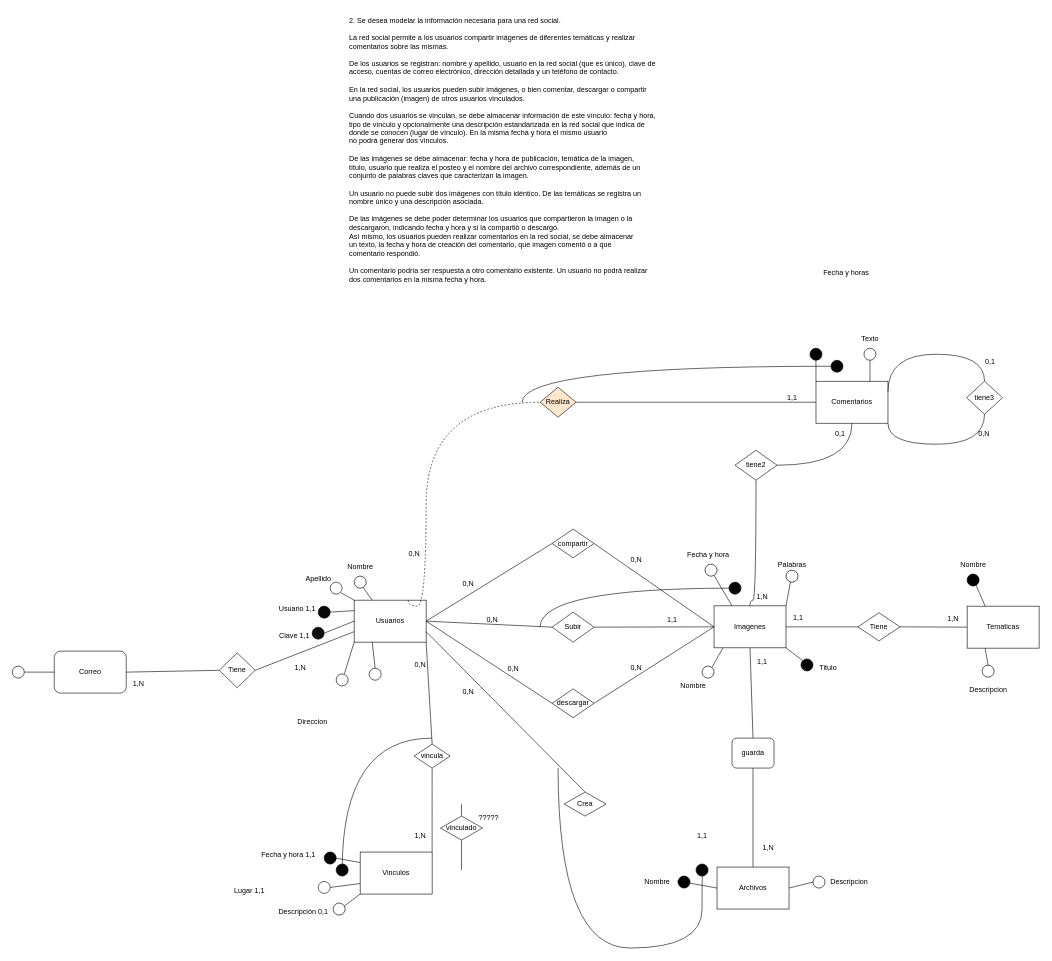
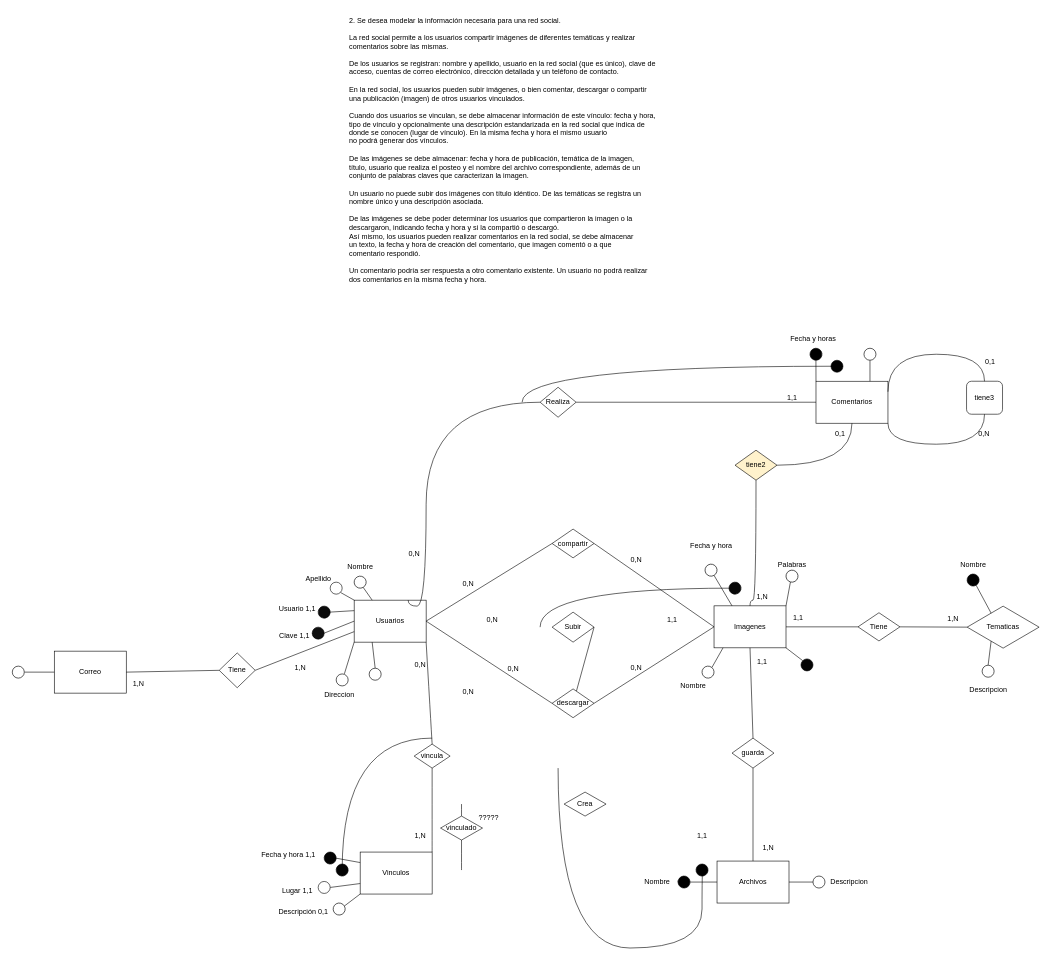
- <mxCell id="84" value="Fecha y horas" style="text;html=1;align=center;verticalAlign=middle;resizable=0;points=[];autosize=1;strokeColor=none;fillColor=none;" parent="1" vertex="1"><mxGeometry x="1360" y="440" width="100" height="30" as="geometry" /></mxCell>
+ <mxCell id="84" value="Fecha y horas" style="text;html=1;align=center;verticalAlign=middle;resizable=0;points=[];autosize=1;strokeColor=none;fillColor=none;" parent="1" vertex="1"><mxGeometry x="1305" y="550" width="100" height="30" as="geometry" /></mxCell>
- <mxCell id="77" value="Texto" style="text;html=1;align=center;verticalAlign=middle;resizable=0;points=[];autosize=1;strokeColor=none;fillColor=none;" parent="1" vertex="1"><mxGeometry x="1425" y="550" width="50" height="30" as="geometry" /></mxCell>
- <mxCell id="88" value="tiene3" style="rhombus;whiteSpace=wrap;html=1;" parent="1" vertex="1"><mxGeometry x="1611" y="635" width="60" height="55" as="geometry" /></mxCell>
+ <mxCell id="88" value="tiene3" style="whiteSpace=wrap;html=1;rounded=1;" parent="1" vertex="1"><mxGeometry x="1611" y="635" width="60" height="55" as="geometry" /></mxCell>
- <mxCell id="85" value="Realiza" style="rhombus;whiteSpace=wrap;html=1;fillColor=#ffe6cc;" parent="1" vertex="1"><mxGeometry x="900" y="645" width="60" height="50" as="geometry" /></mxCell>
+ <mxCell id="85" value="Realiza" style="rhombus;whiteSpace=wrap;html=1;" parent="1" vertex="1"><mxGeometry x="900" y="645" width="60" height="50" as="geometry" /></mxCell>
- <mxCell id="79" value="tiene2" style="rhombus;whiteSpace=wrap;html=1;" parent="1" vertex="1"><mxGeometry x="1225" y="750" width="70" height="50" as="geometry" /></mxCell>
+ <mxCell id="79" value="tiene2" style="rhombus;whiteSpace=wrap;html=1;fillColor=#fff2cc;" parent="1" vertex="1"><mxGeometry x="1225" y="750" width="70" height="50" as="geometry" /></mxCell>
- <mxCell id="86" value="" style="endArrow=none;html=1;rounded=0;entryX=0;entryY=0.5;entryDx=0;entryDy=0;exitX=0.75;exitY=0;exitDx=0;exitDy=0;edgeStyle=orthogonalEdgeStyle;curved=1;dashed=1;" parent="1" source="3" target="85" edge="1"><mxGeometry width="50" height="50" relative="1" as="geometry"><mxPoint x="790" y="870" as="sourcePoint" /><mxPoint x="840" y="820" as="targetPoint" /><Array as="points"><mxPoint x="710" y="1010" /><mxPoint x="710" y="670" /></Array></mxGeometry></mxCell>
+ <mxCell id="86" value="" style="endArrow=none;html=1;rounded=0;entryX=0;entryY=0.5;entryDx=0;entryDy=0;exitX=0.75;exitY=0;exitDx=0;exitDy=0;edgeStyle=orthogonalEdgeStyle;curved=1;" parent="1" source="3" target="85" edge="1"><mxGeometry width="50" height="50" relative="1" as="geometry"><mxPoint x="790" y="870" as="sourcePoint" /><mxPoint x="840" y="820" as="targetPoint" /><Array as="points"><mxPoint x="710" y="1010" /><mxPoint x="710" y="670" /></Array></mxGeometry></mxCell>
- <mxCell id="25" value="Fecha y hora" style="text;html=1;align=center;verticalAlign=middle;resizable=0;points=[];autosize=1;strokeColor=none;fillColor=none;" parent="1" vertex="1"><mxGeometry x="1135" y="910" width="90" height="30" as="geometry" /></mxCell>
+ <mxCell id="25" value="Fecha y hora" style="text;html=1;align=center;verticalAlign=middle;resizable=0;points=[];autosize=1;strokeColor=none;fillColor=none;" parent="1" vertex="1"><mxGeometry x="1140" y="895" width="90" height="30" as="geometry" /></mxCell>
- <mxCell id="51" value="" style="endArrow=none;html=1;rounded=0;entryX=0;entryY=0.5;entryDx=0;entryDy=0;exitX=1;exitY=0.5;exitDx=0;exitDy=0;" parent="1" source="3" target="50" edge="1"><mxGeometry width="50" height="50" relative="1" as="geometry"><mxPoint x="820" y="1110" as="sourcePoint" /><mxPoint x="870" y="1060" as="targetPoint" /></mxGeometry></mxCell>
- <mxCell id="52" value="" style="endArrow=none;html=1;rounded=0;entryX=0;entryY=0.5;entryDx=0;entryDy=0;exitX=1;exitY=0.5;exitDx=0;exitDy=0;" parent="1" source="50" target="20" edge="1"><mxGeometry width="50" height="50" relative="1" as="geometry"><mxPoint x="1060" y="1150" as="sourcePoint" /><mxPoint x="1110" y="1100" as="targetPoint" /></mxGeometry></mxCell>
+ <mxCell id="52" value="" style="endArrow=none;html=1;rounded=0;exitX=1;exitY=0.5;exitDx=0;exitDy=0;" parent="1" source="50" target="55" edge="1"><mxGeometry width="50" height="50" relative="1" as="geometry"><mxPoint x="1060" y="1150" as="sourcePoint" /><mxPoint x="1110" y="1100" as="targetPoint" /></mxGeometry></mxCell>
- <mxCell id="33" value="Tematicas" style="rounded=0;whiteSpace=wrap;html=1;" parent="1" vertex="1"><mxGeometry x="1612" y="1010" width="120" height="70" as="geometry" /></mxCell>
+ <mxCell id="33" value="Tematicas" style="rhombus;whiteSpace=wrap;html=1;" parent="1" vertex="1"><mxGeometry x="1612" y="1010" width="120" height="70" as="geometry" /></mxCell>
- <mxCell id="29" value="Titulo" style="text;html=1;align=center;verticalAlign=middle;resizable=0;points=[];autosize=1;strokeColor=none;fillColor=none;" parent="1" vertex="1"><mxGeometry x="1355" y="1098" width="50" height="30" as="geometry" /></mxCell>
- <mxCell id="127" value="Correo" style="whiteSpace=wrap;html=1;rounded=1;" vertex="1" parent="1"><mxGeometry x="90" y="1085" width="120" height="70" as="geometry" /></mxCell>
+ <mxCell id="127" value="Correo" style="rounded=0;whiteSpace=wrap;html=1;" vertex="1" parent="1"><mxGeometry x="90" y="1085" width="120" height="70" as="geometry" /></mxCell>
- <mxCell id="103" value="" style="endArrow=none;html=1;rounded=0;curved=1;exitX=0.5;exitY=0;exitDx=0;exitDy=0;entryX=1;entryY=0.75;entryDx=0;entryDy=0;" parent="1" source="102" target="3" edge="1"><mxGeometry width="50" height="50" relative="1" as="geometry"><mxPoint x="900" y="1330" as="sourcePoint" /><mxPoint x="975" y="1300" as="targetPoint" /></mxGeometry></mxCell>
- <mxCell id="133" value="Direccion" style="text;html=1;align=center;verticalAlign=middle;resizable=0;points=[];autosize=1;strokeColor=none;fillColor=none;" vertex="1" parent="1"><mxGeometry x="485" y="1188" width="70" height="30" as="geometry" /></mxCell>
+ <mxCell id="133" value="Direccion" style="text;html=1;align=center;verticalAlign=middle;resizable=0;points=[];autosize=1;strokeColor=none;fillColor=none;" vertex="1" parent="1"><mxGeometry x="530" y="1143" width="70" height="30" as="geometry" /></mxCell>
- <mxCell id="72" value="guarda" style="whiteSpace=wrap;html=1;rounded=1;" parent="1" vertex="1"><mxGeometry x="1220" y="1230" width="70" height="50" as="geometry" /></mxCell>
+ <mxCell id="72" value="guarda" style="rhombus;whiteSpace=wrap;html=1;" parent="1" vertex="1"><mxGeometry x="1220" y="1230" width="70" height="50" as="geometry" /></mxCell>
- <mxCell id="64" value="Archivos" style="rounded=0;whiteSpace=wrap;html=1;" parent="1" vertex="1"><mxGeometry x="1195" y="1445" width="120" height="70" as="geometry" /></mxCell>
+ <mxCell id="64" value="Archivos" style="rounded=0;whiteSpace=wrap;html=1;" parent="1" vertex="1"><mxGeometry x="1195" y="1435" width="120" height="70" as="geometry" /></mxCell>
- <mxCell id="46" value="Lugar 1,1" style="text;html=1;align=center;verticalAlign=middle;resizable=0;points=[];autosize=1;strokeColor=none;fillColor=none;" parent="1" vertex="1"><mxGeometry x="380" y="1469" width="70" height="30" as="geometry" /></mxCell>
+ <mxCell id="46" value="Lugar 1,1" style="text;html=1;align=center;verticalAlign=middle;resizable=0;points=[];autosize=1;strokeColor=none;fillColor=none;" parent="1" vertex="1"><mxGeometry x="460" y="1469" width="70" height="30" as="geometry" /></mxCell>
